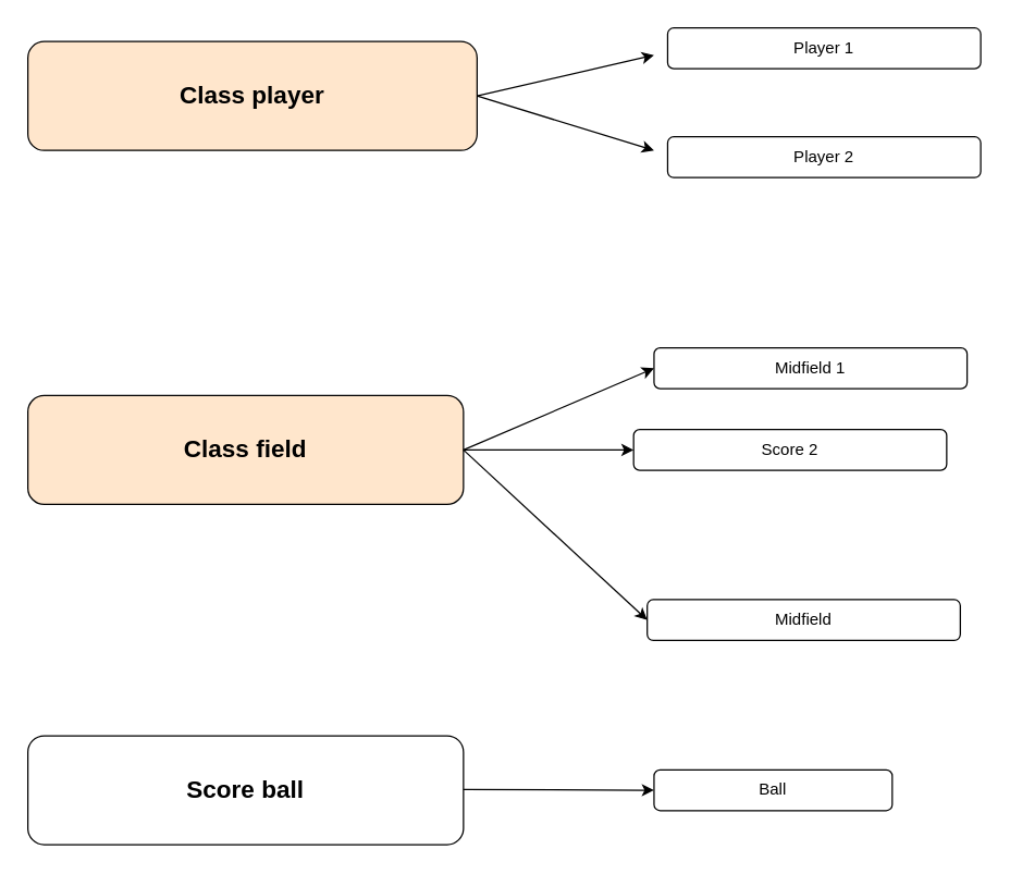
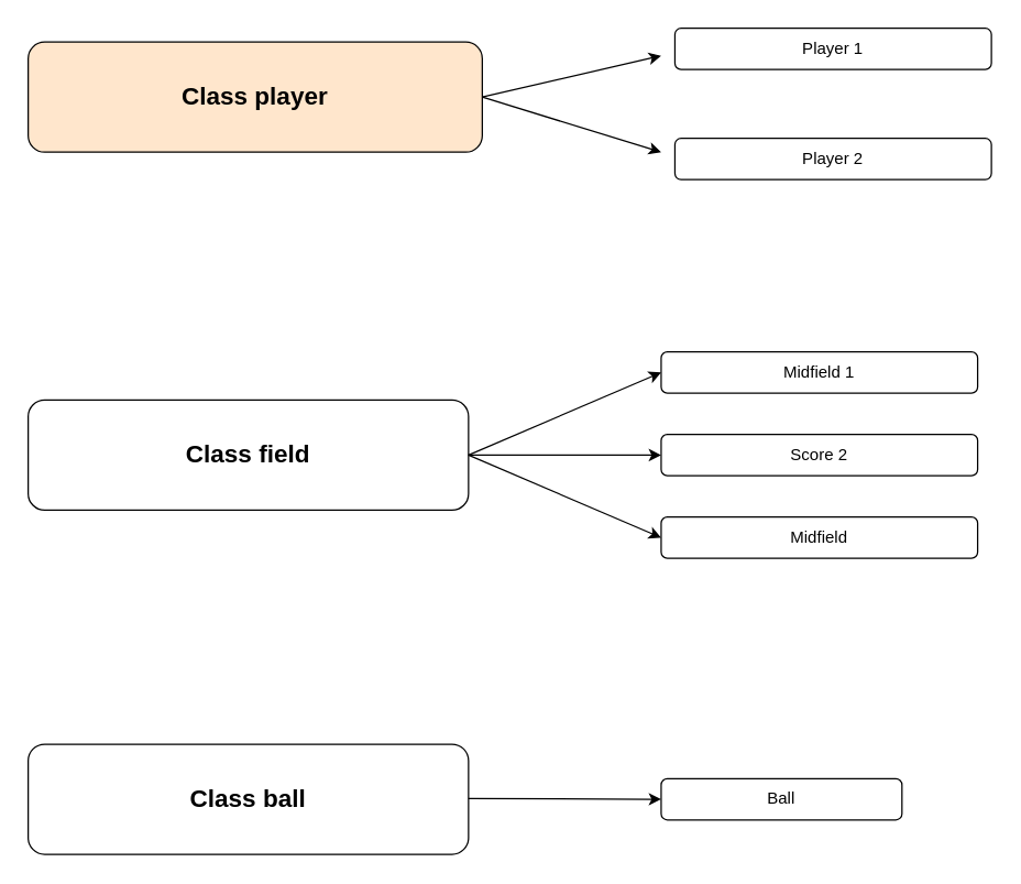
- <mxCell id="3" value="&lt;font style=&quot;font-size: 18px&quot;&gt;&lt;b&gt;Class field&lt;/b&gt;&lt;/font&gt;" style="rounded=1;whiteSpace=wrap;html=1;fillColor=#ffe6cc;" vertex="1" parent="1"><mxGeometry x="20" y="290" width="320" height="80" as="geometry" /></mxCell>
+ <mxCell id="3" value="&lt;font style=&quot;font-size: 18px&quot;&gt;&lt;b&gt;Class field&lt;/b&gt;&lt;/font&gt;" style="rounded=1;whiteSpace=wrap;html=1;" vertex="1" parent="1"><mxGeometry x="20" y="290" width="320" height="80" as="geometry" /></mxCell>
- <mxCell id="10" value="Score 2" style="rounded=1;whiteSpace=wrap;html=1;" vertex="1" parent="1"><mxGeometry x="465" y="315" width="230" height="30" as="geometry" /></mxCell>
+ <mxCell id="10" value="Score 2" style="rounded=1;whiteSpace=wrap;html=1;" vertex="1" parent="1"><mxGeometry x="480" y="315" width="230" height="30" as="geometry" /></mxCell>
- <mxCell id="14" value="Midfield" style="rounded=1;whiteSpace=wrap;html=1;" vertex="1" parent="1"><mxGeometry x="475" y="440" width="230" height="30" as="geometry" /></mxCell>
+ <mxCell id="14" value="Midfield" style="rounded=1;whiteSpace=wrap;html=1;" vertex="1" parent="1"><mxGeometry x="480" y="375" width="230" height="30" as="geometry" /></mxCell>
- <mxCell id="4" value="&lt;font style=&quot;font-size: 18px&quot;&gt;&lt;b&gt;Score ball&lt;/b&gt;&lt;/font&gt;" style="rounded=1;whiteSpace=wrap;html=1;" vertex="1" parent="1"><mxGeometry x="20" y="540" width="320" height="80" as="geometry" /></mxCell>
+ <mxCell id="4" value="&lt;font style=&quot;font-size: 18px&quot;&gt;&lt;b&gt;Class ball&lt;/b&gt;&lt;/font&gt;" style="rounded=1;whiteSpace=wrap;html=1;" vertex="1" parent="1"><mxGeometry x="20" y="540" width="320" height="80" as="geometry" /></mxCell>
